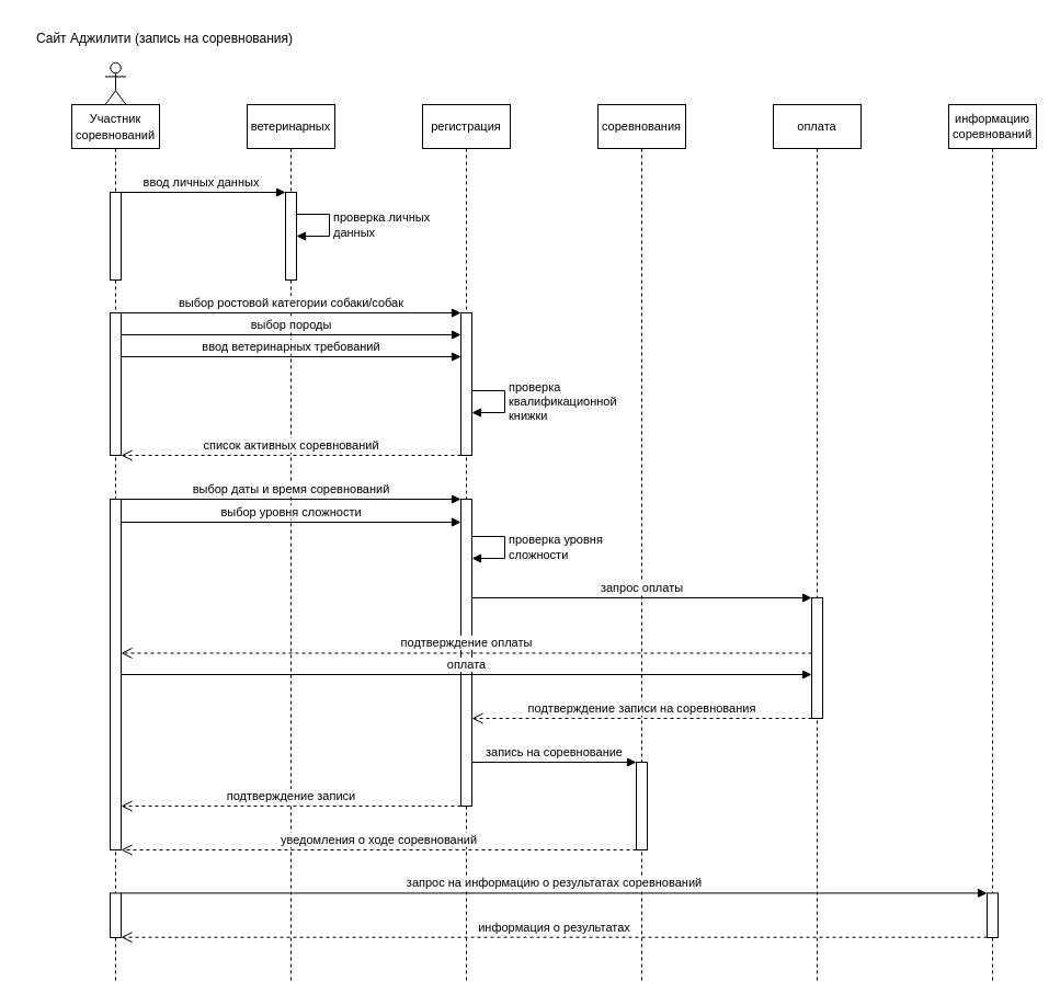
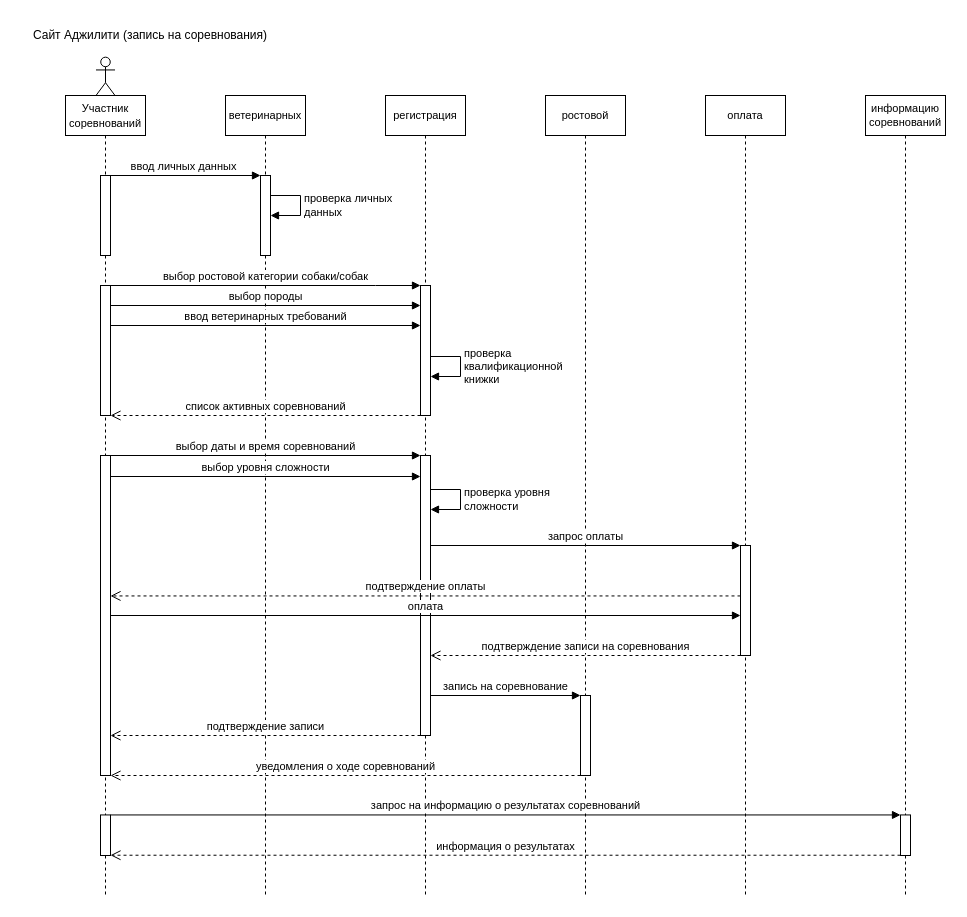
- <mxCell id="10" value="соревнования" style="shape=umlLifeline;perimeter=lifelinePerimeter;whiteSpace=wrap;html=1;container=1;collapsible=0;recursiveResize=0;outlineConnect=0;fontSize=11;" parent="1" vertex="1"><mxGeometry x="545" y="95" width="80" height="800" as="geometry" /></mxCell>
+ <mxCell id="10" value="ростовой" style="shape=umlLifeline;perimeter=lifelinePerimeter;whiteSpace=wrap;html=1;container=1;collapsible=0;recursiveResize=0;outlineConnect=0;fontSize=11;" parent="1" vertex="1"><mxGeometry x="545" y="95" width="80" height="800" as="geometry" /></mxCell>
